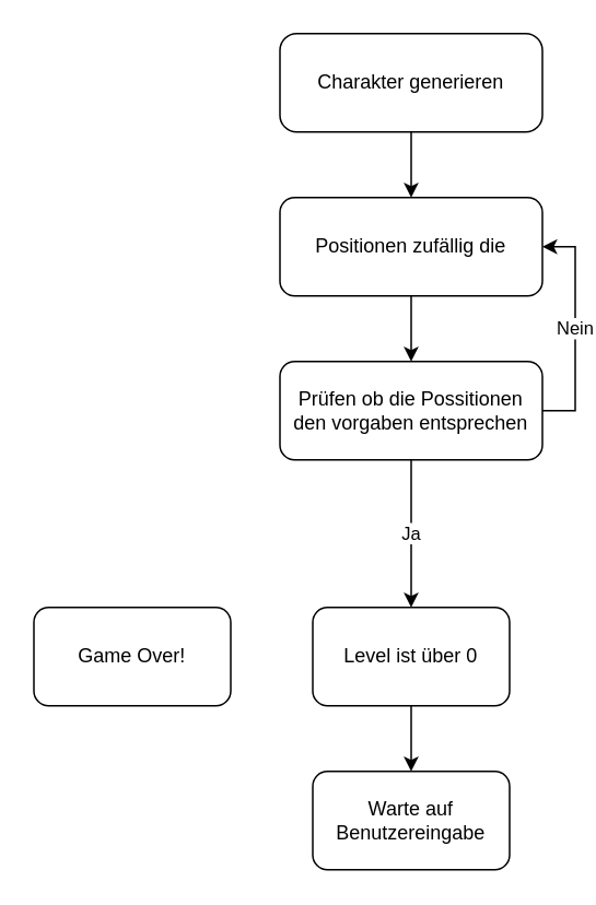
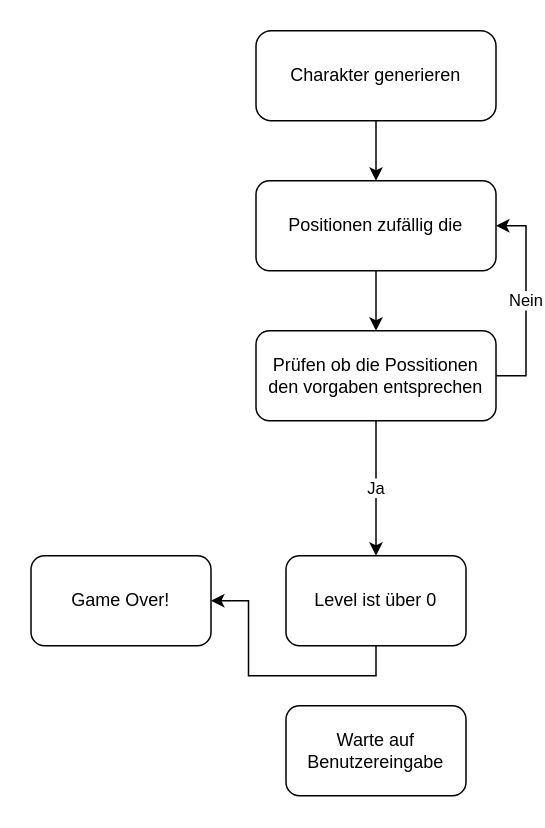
- <mxCell id="9" style="edgeStyle=orthogonalEdgeStyle;rounded=0;orthogonalLoop=1;jettySize=auto;html=1;exitX=0.5;exitY=1;exitDx=0;exitDy=0;entryX=0.5;entryY=0;entryDx=0;entryDy=0;" edge="1" parent="1" source="10" target="12"><mxGeometry relative="1" as="geometry" /></mxCell>
+ <mxCell id="9" style="edgeStyle=orthogonalEdgeStyle;rounded=0;orthogonalLoop=1;jettySize=auto;html=1;exitX=0.5;exitY=1;exitDx=0;exitDy=0;" edge="1" parent="1" source="10" target="11"><mxGeometry relative="1" as="geometry" /></mxCell>
